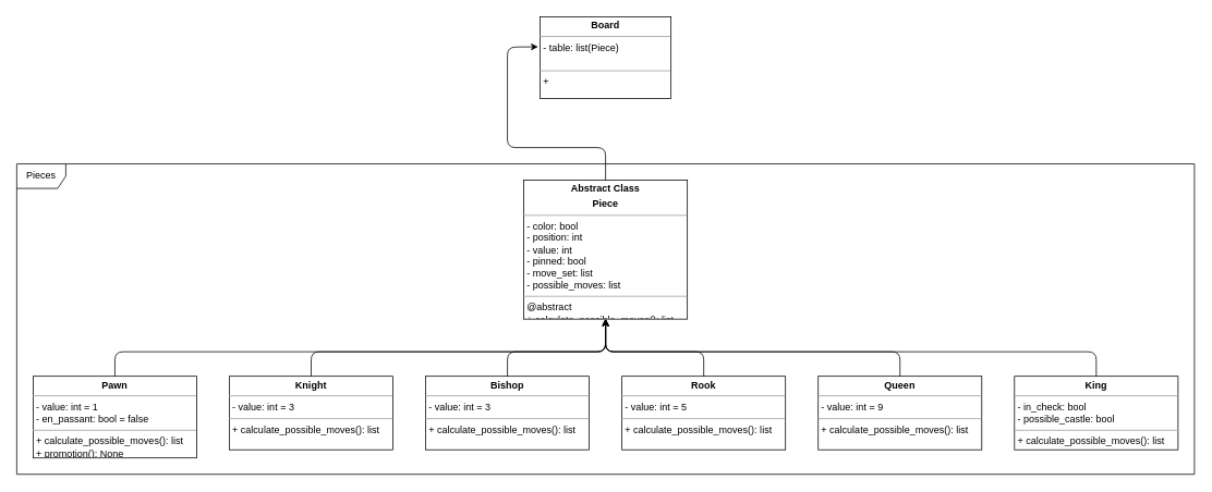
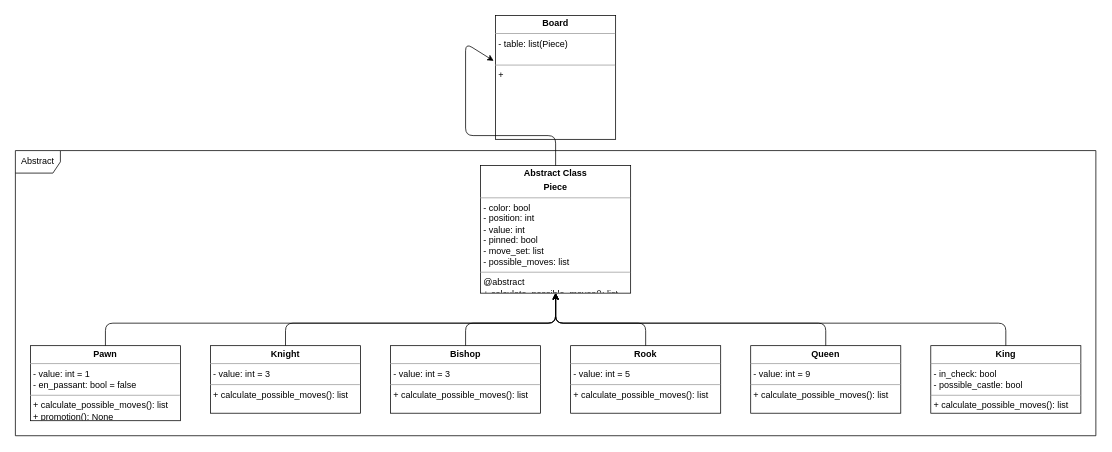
- <mxCell id="2" value="&lt;p style=&quot;margin: 0px ; margin-top: 4px ; text-align: center&quot;&gt;&lt;b&gt;Board&lt;/b&gt;&lt;/p&gt;&lt;hr size=&quot;1&quot;&gt;&lt;p style=&quot;margin: 0px ; margin-left: 4px&quot;&gt;- table: list(Piece)&lt;/p&gt;&lt;p style=&quot;margin: 0px ; margin-left: 4px&quot;&gt;&lt;br&gt;&lt;/p&gt;&lt;hr size=&quot;1&quot;&gt;&lt;p style=&quot;margin: 0px ; margin-left: 4px&quot;&gt;+&amp;nbsp;&lt;/p&gt;" style="verticalAlign=top;align=left;overflow=fill;fontSize=12;fontFamily=Helvetica;html=1;" vertex="1" parent="1"><mxGeometry x="660" y="20" width="160" height="100" as="geometry" /></mxCell>
+ <mxCell id="2" value="&lt;p style=&quot;margin: 0px ; margin-top: 4px ; text-align: center&quot;&gt;&lt;b&gt;Board&lt;/b&gt;&lt;/p&gt;&lt;hr size=&quot;1&quot;&gt;&lt;p style=&quot;margin: 0px ; margin-left: 4px&quot;&gt;- table: list(Piece)&lt;/p&gt;&lt;p style=&quot;margin: 0px ; margin-left: 4px&quot;&gt;&lt;br&gt;&lt;/p&gt;&lt;hr size=&quot;1&quot;&gt;&lt;p style=&quot;margin: 0px ; margin-left: 4px&quot;&gt;+&amp;nbsp;&lt;/p&gt;" style="verticalAlign=top;align=left;overflow=fill;fontSize=12;fontFamily=Helvetica;html=1;" vertex="1" parent="1"><mxGeometry x="660" y="20" width="160" height="165" as="geometry" /></mxCell>
- <mxCell id="17" value="Pieces" style="shape=umlFrame;whiteSpace=wrap;html=1;" vertex="1" parent="1"><mxGeometry x="20" y="200" width="1440" height="380" as="geometry" /></mxCell>
+ <mxCell id="17" value="Abstract" style="shape=umlFrame;whiteSpace=wrap;html=1;" vertex="1" parent="1"><mxGeometry x="20" y="200" width="1440" height="380" as="geometry" /></mxCell>
